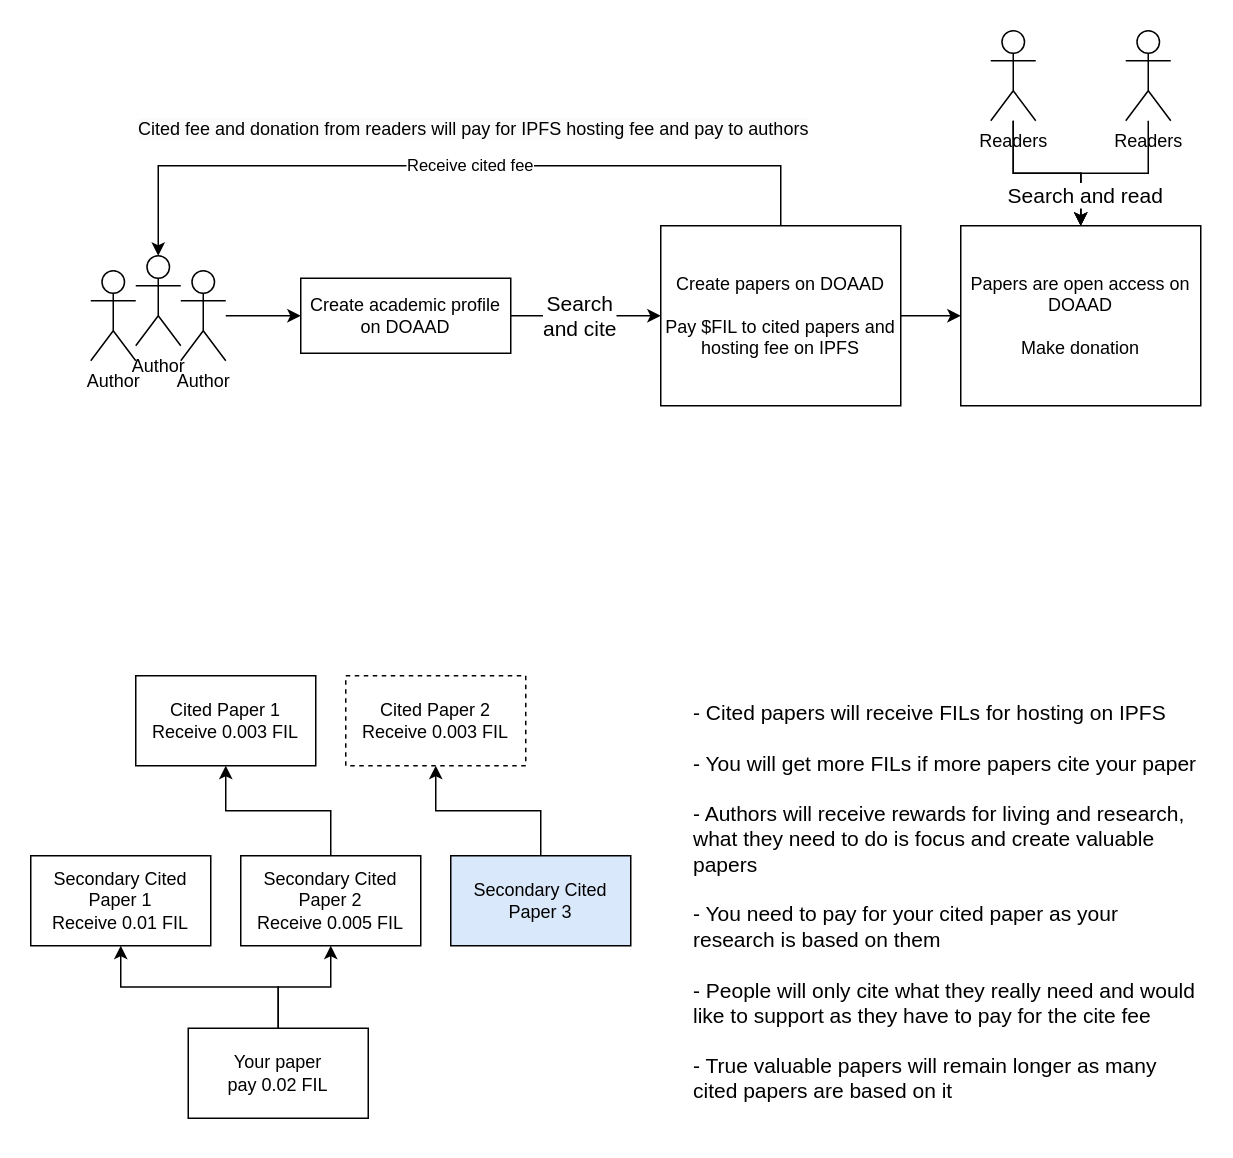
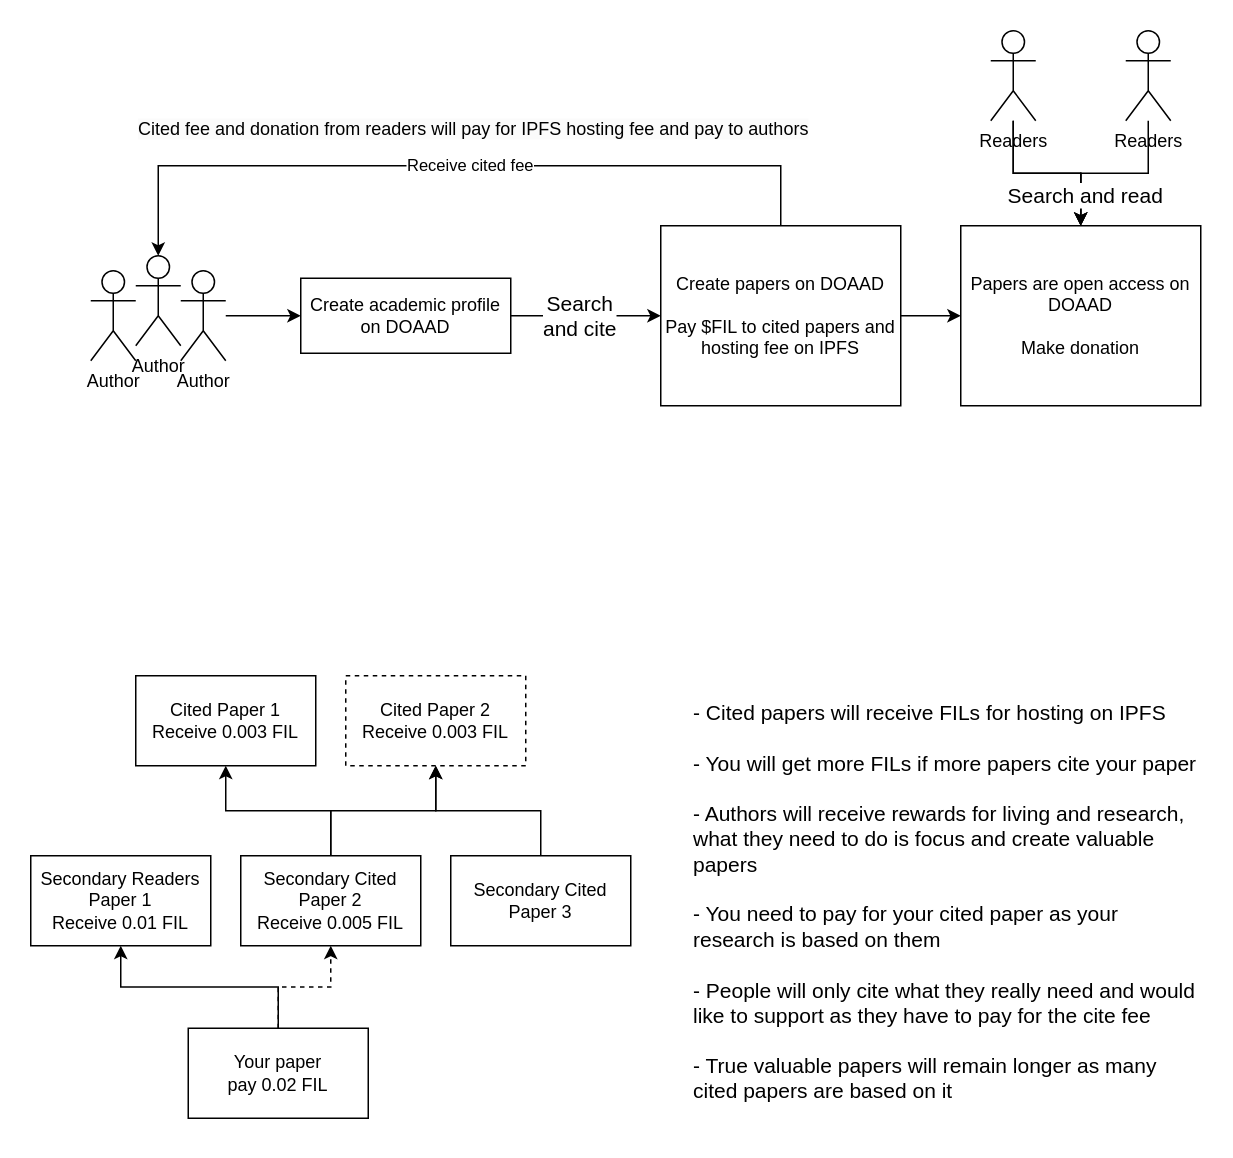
+ <mxCell id="25" style="edgeStyle=orthogonalEdgeStyle;rounded=0;orthogonalLoop=1;jettySize=auto;html=1;entryX=0.5;entryY=1;entryDx=0;entryDy=0;" edge="1" parent="23" source="26" target="24"><mxGeometry relative="1" as="geometry" /></mxCell>
- <mxCell id="33" value="Secondary Cited Paper 1&lt;br&gt;Receive 0.01 FIL" style="rounded=0;whiteSpace=wrap;html=1;" vertex="1" parent="23"><mxGeometry y="120" width="120" height="60" as="geometry" /></mxCell>
+ <mxCell id="33" value="Secondary Readers Paper 1&lt;br&gt;Receive 0.01 FIL" style="rounded=0;whiteSpace=wrap;html=1;" vertex="1" parent="23"><mxGeometry y="120" width="120" height="60" as="geometry" /></mxCell>
- <mxCell id="28" value="Secondary Cited Paper 3" style="rounded=0;whiteSpace=wrap;html=1;fillColor=#dae8fc;" vertex="1" parent="23"><mxGeometry x="280" y="120" width="120" height="60" as="geometry" /></mxCell>
+ <mxCell id="28" value="Secondary Cited Paper 3" style="rounded=0;whiteSpace=wrap;html=1;" vertex="1" parent="23"><mxGeometry x="280" y="120" width="120" height="60" as="geometry" /></mxCell>
- <mxCell id="29" style="edgeStyle=orthogonalEdgeStyle;rounded=0;orthogonalLoop=1;jettySize=auto;html=1;" edge="1" parent="23" source="30" target="26"><mxGeometry relative="1" as="geometry" /></mxCell>
+ <mxCell id="29" style="edgeStyle=orthogonalEdgeStyle;rounded=0;orthogonalLoop=1;jettySize=auto;html=1;dashed=1;" edge="1" parent="23" source="30" target="26"><mxGeometry relative="1" as="geometry" /></mxCell>
